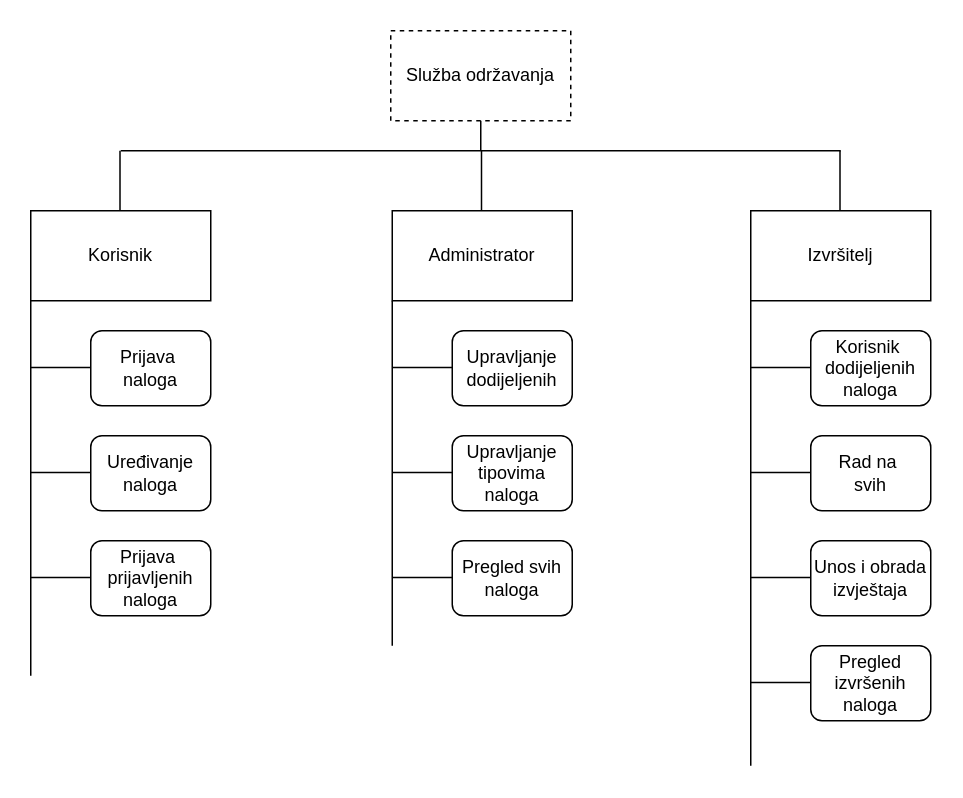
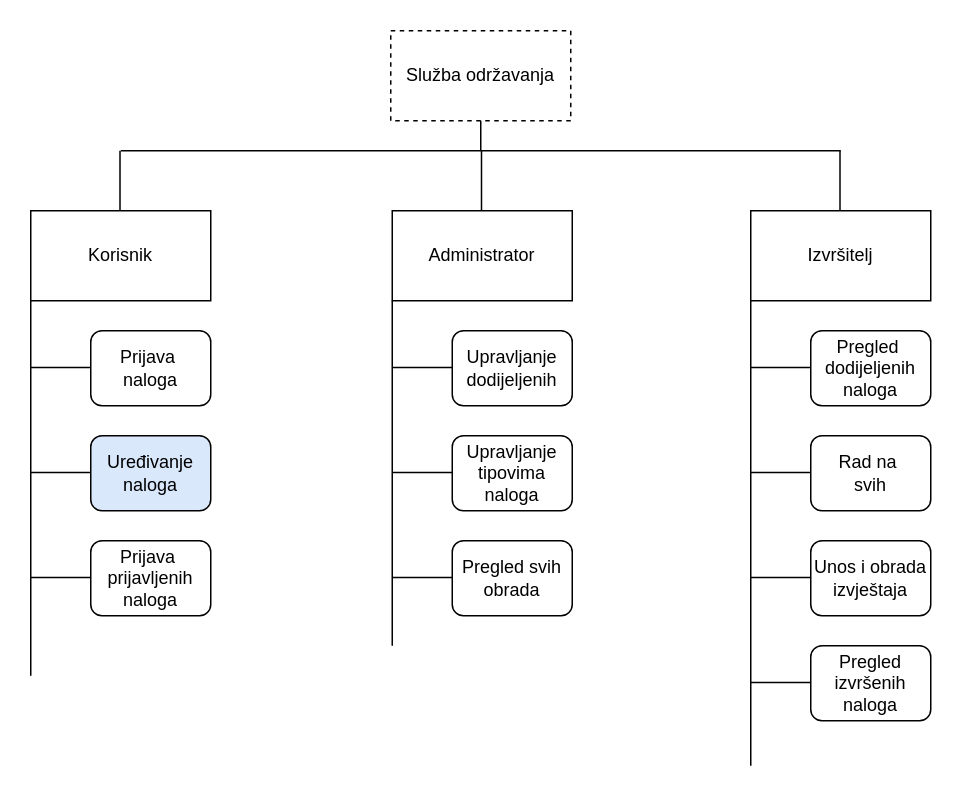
- <mxCell id="20" value="Korisnik&amp;nbsp;&lt;div&gt;dodijeljenih&lt;br&gt;&lt;div&gt;naloga&lt;/div&gt;&lt;/div&gt;" style="rounded=1;whiteSpace=wrap;html=1;" parent="1" vertex="1"><mxGeometry x="540" y="220" width="80" height="50" as="geometry" /></mxCell>
+ <mxCell id="20" value="Pregled&amp;nbsp;&lt;div&gt;dodijeljenih&lt;br&gt;&lt;div&gt;naloga&lt;/div&gt;&lt;/div&gt;" style="rounded=1;whiteSpace=wrap;html=1;" parent="1" vertex="1"><mxGeometry x="540" y="220" width="80" height="50" as="geometry" /></mxCell>
- <mxCell id="14" value="Uređivanje&lt;div&gt;naloga&lt;/div&gt;" style="rounded=1;whiteSpace=wrap;html=1;" parent="1" vertex="1"><mxGeometry x="60" y="290" width="80" height="50" as="geometry" /></mxCell>
+ <mxCell id="14" value="Uređivanje&lt;div&gt;naloga&lt;/div&gt;" style="rounded=1;whiteSpace=wrap;html=1;fillColor=#dae8fc;" parent="1" vertex="1"><mxGeometry x="60" y="290" width="80" height="50" as="geometry" /></mxCell>
- <mxCell id="18" value="Pregled svih&lt;div&gt;naloga&lt;/div&gt;" style="rounded=1;whiteSpace=wrap;html=1;" parent="1" vertex="1"><mxGeometry x="301" y="360" width="80" height="50" as="geometry" /></mxCell>
+ <mxCell id="18" value="Pregled svih&lt;div&gt;obrada&lt;/div&gt;" style="rounded=1;whiteSpace=wrap;html=1;" parent="1" vertex="1"><mxGeometry x="301" y="360" width="80" height="50" as="geometry" /></mxCell>
